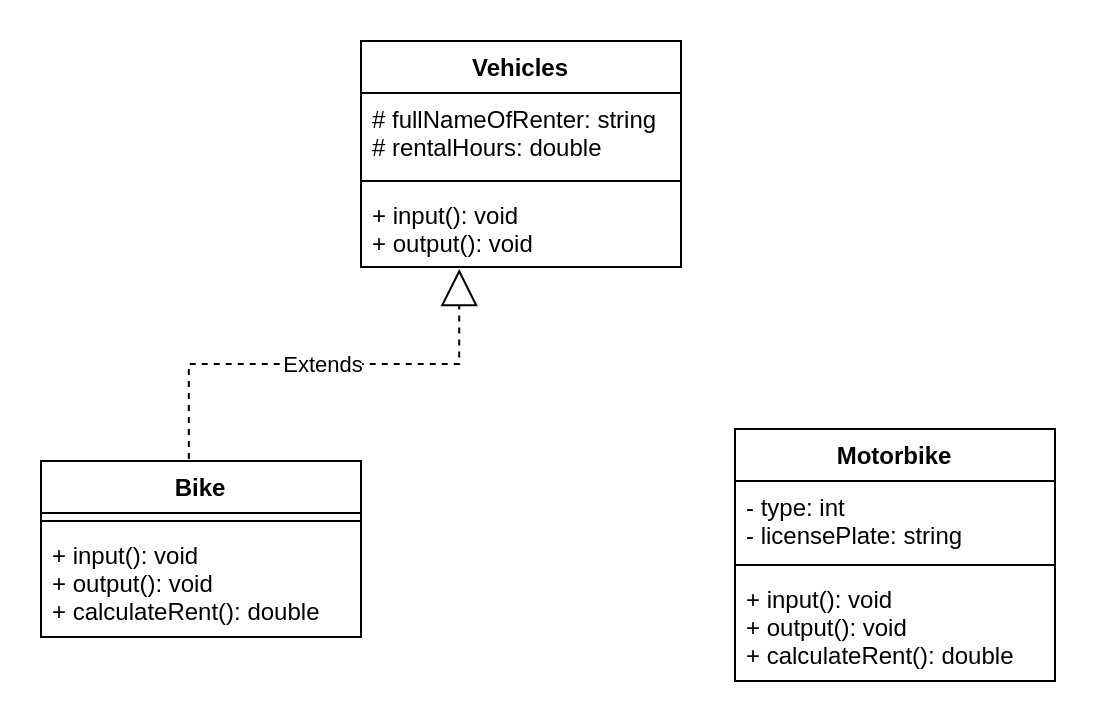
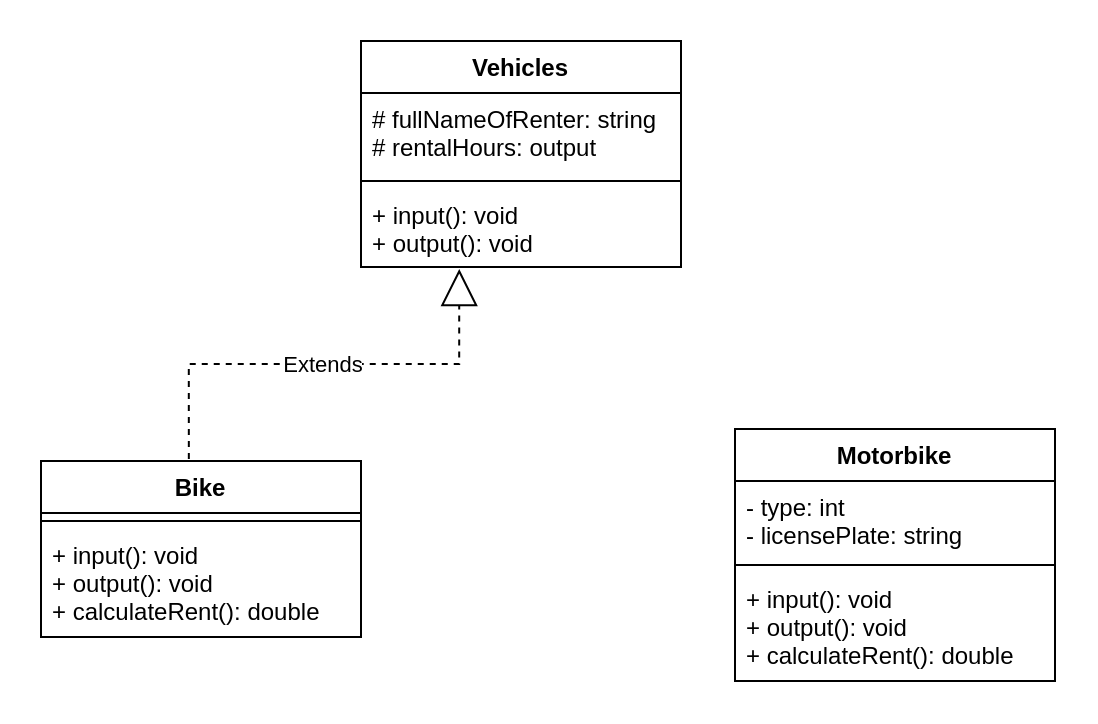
- <mxCell id="3" value="# fullNameOfRenter: string&#10;# rentalHours: double" style="text;strokeColor=none;fillColor=none;align=left;verticalAlign=top;spacingLeft=4;spacingRight=4;overflow=hidden;rotatable=0;points=[[0,0.5],[1,0.5]];portConstraint=eastwest;" parent="2" vertex="1"><mxGeometry y="26" width="160" height="40" as="geometry" /></mxCell>
+ <mxCell id="3" value="# fullNameOfRenter: string&#10;# rentalHours: output" style="text;strokeColor=none;fillColor=none;align=left;verticalAlign=top;spacingLeft=4;spacingRight=4;overflow=hidden;rotatable=0;points=[[0,0.5],[1,0.5]];portConstraint=eastwest;" parent="2" vertex="1"><mxGeometry y="26" width="160" height="40" as="geometry" /></mxCell>
